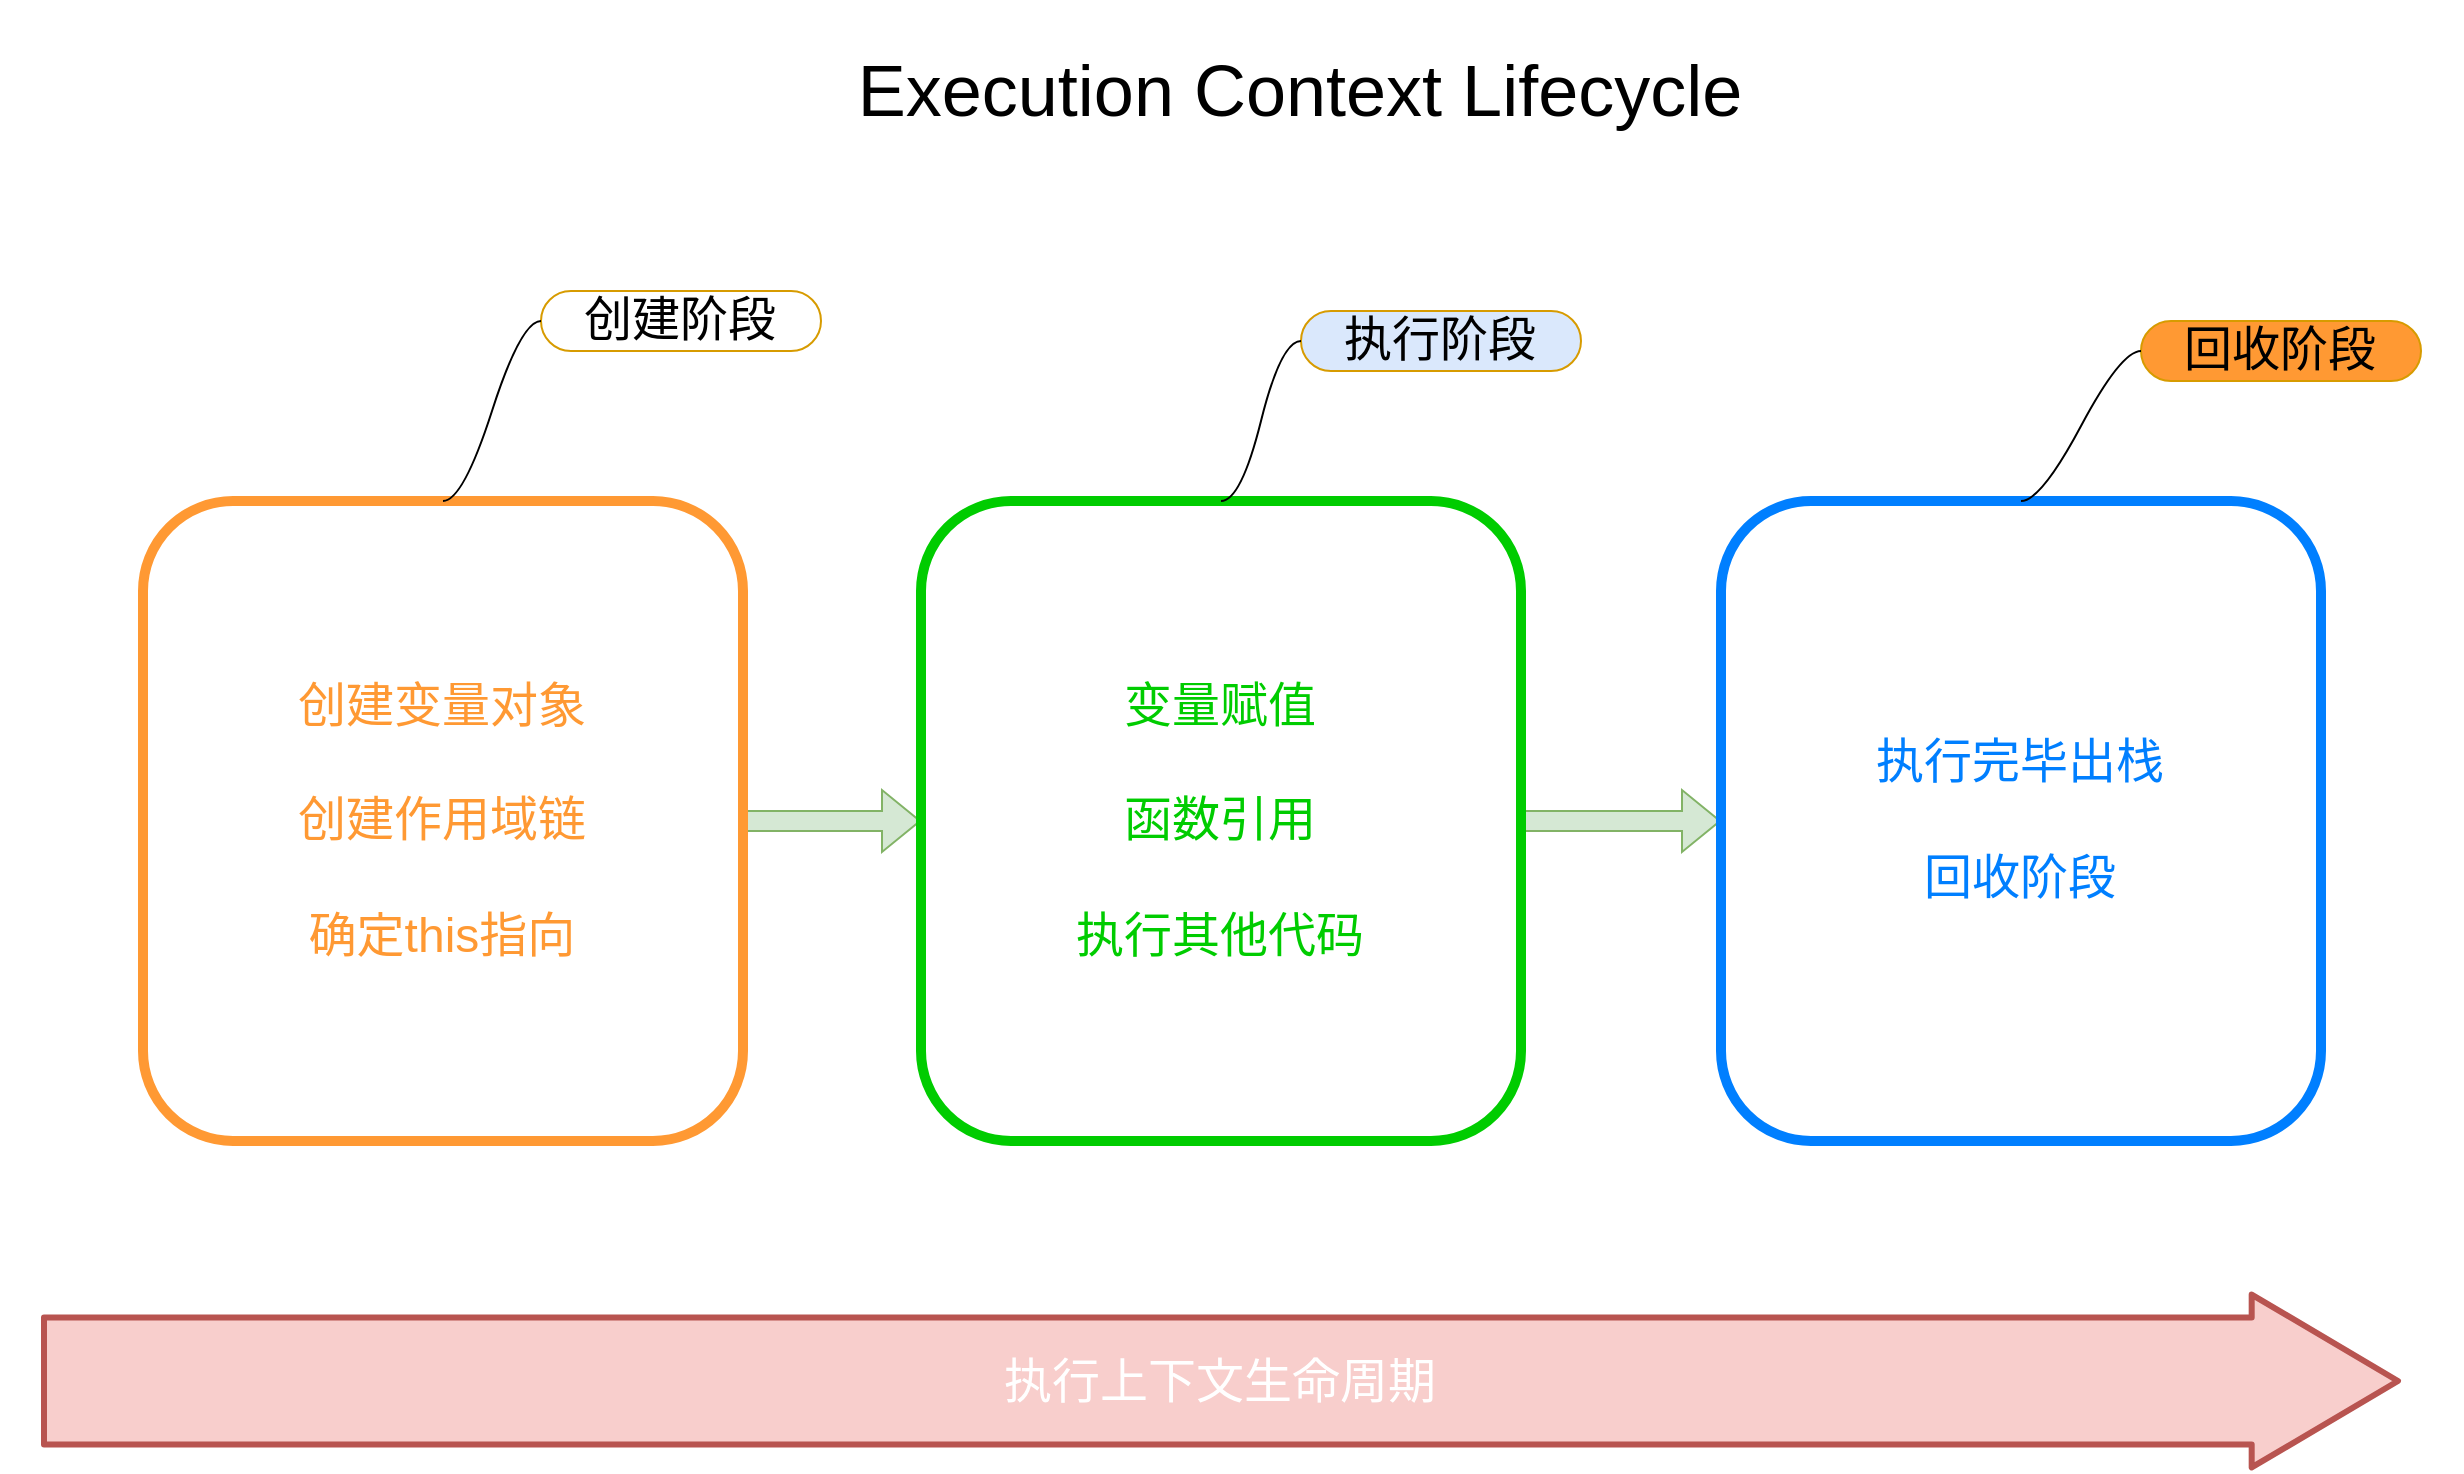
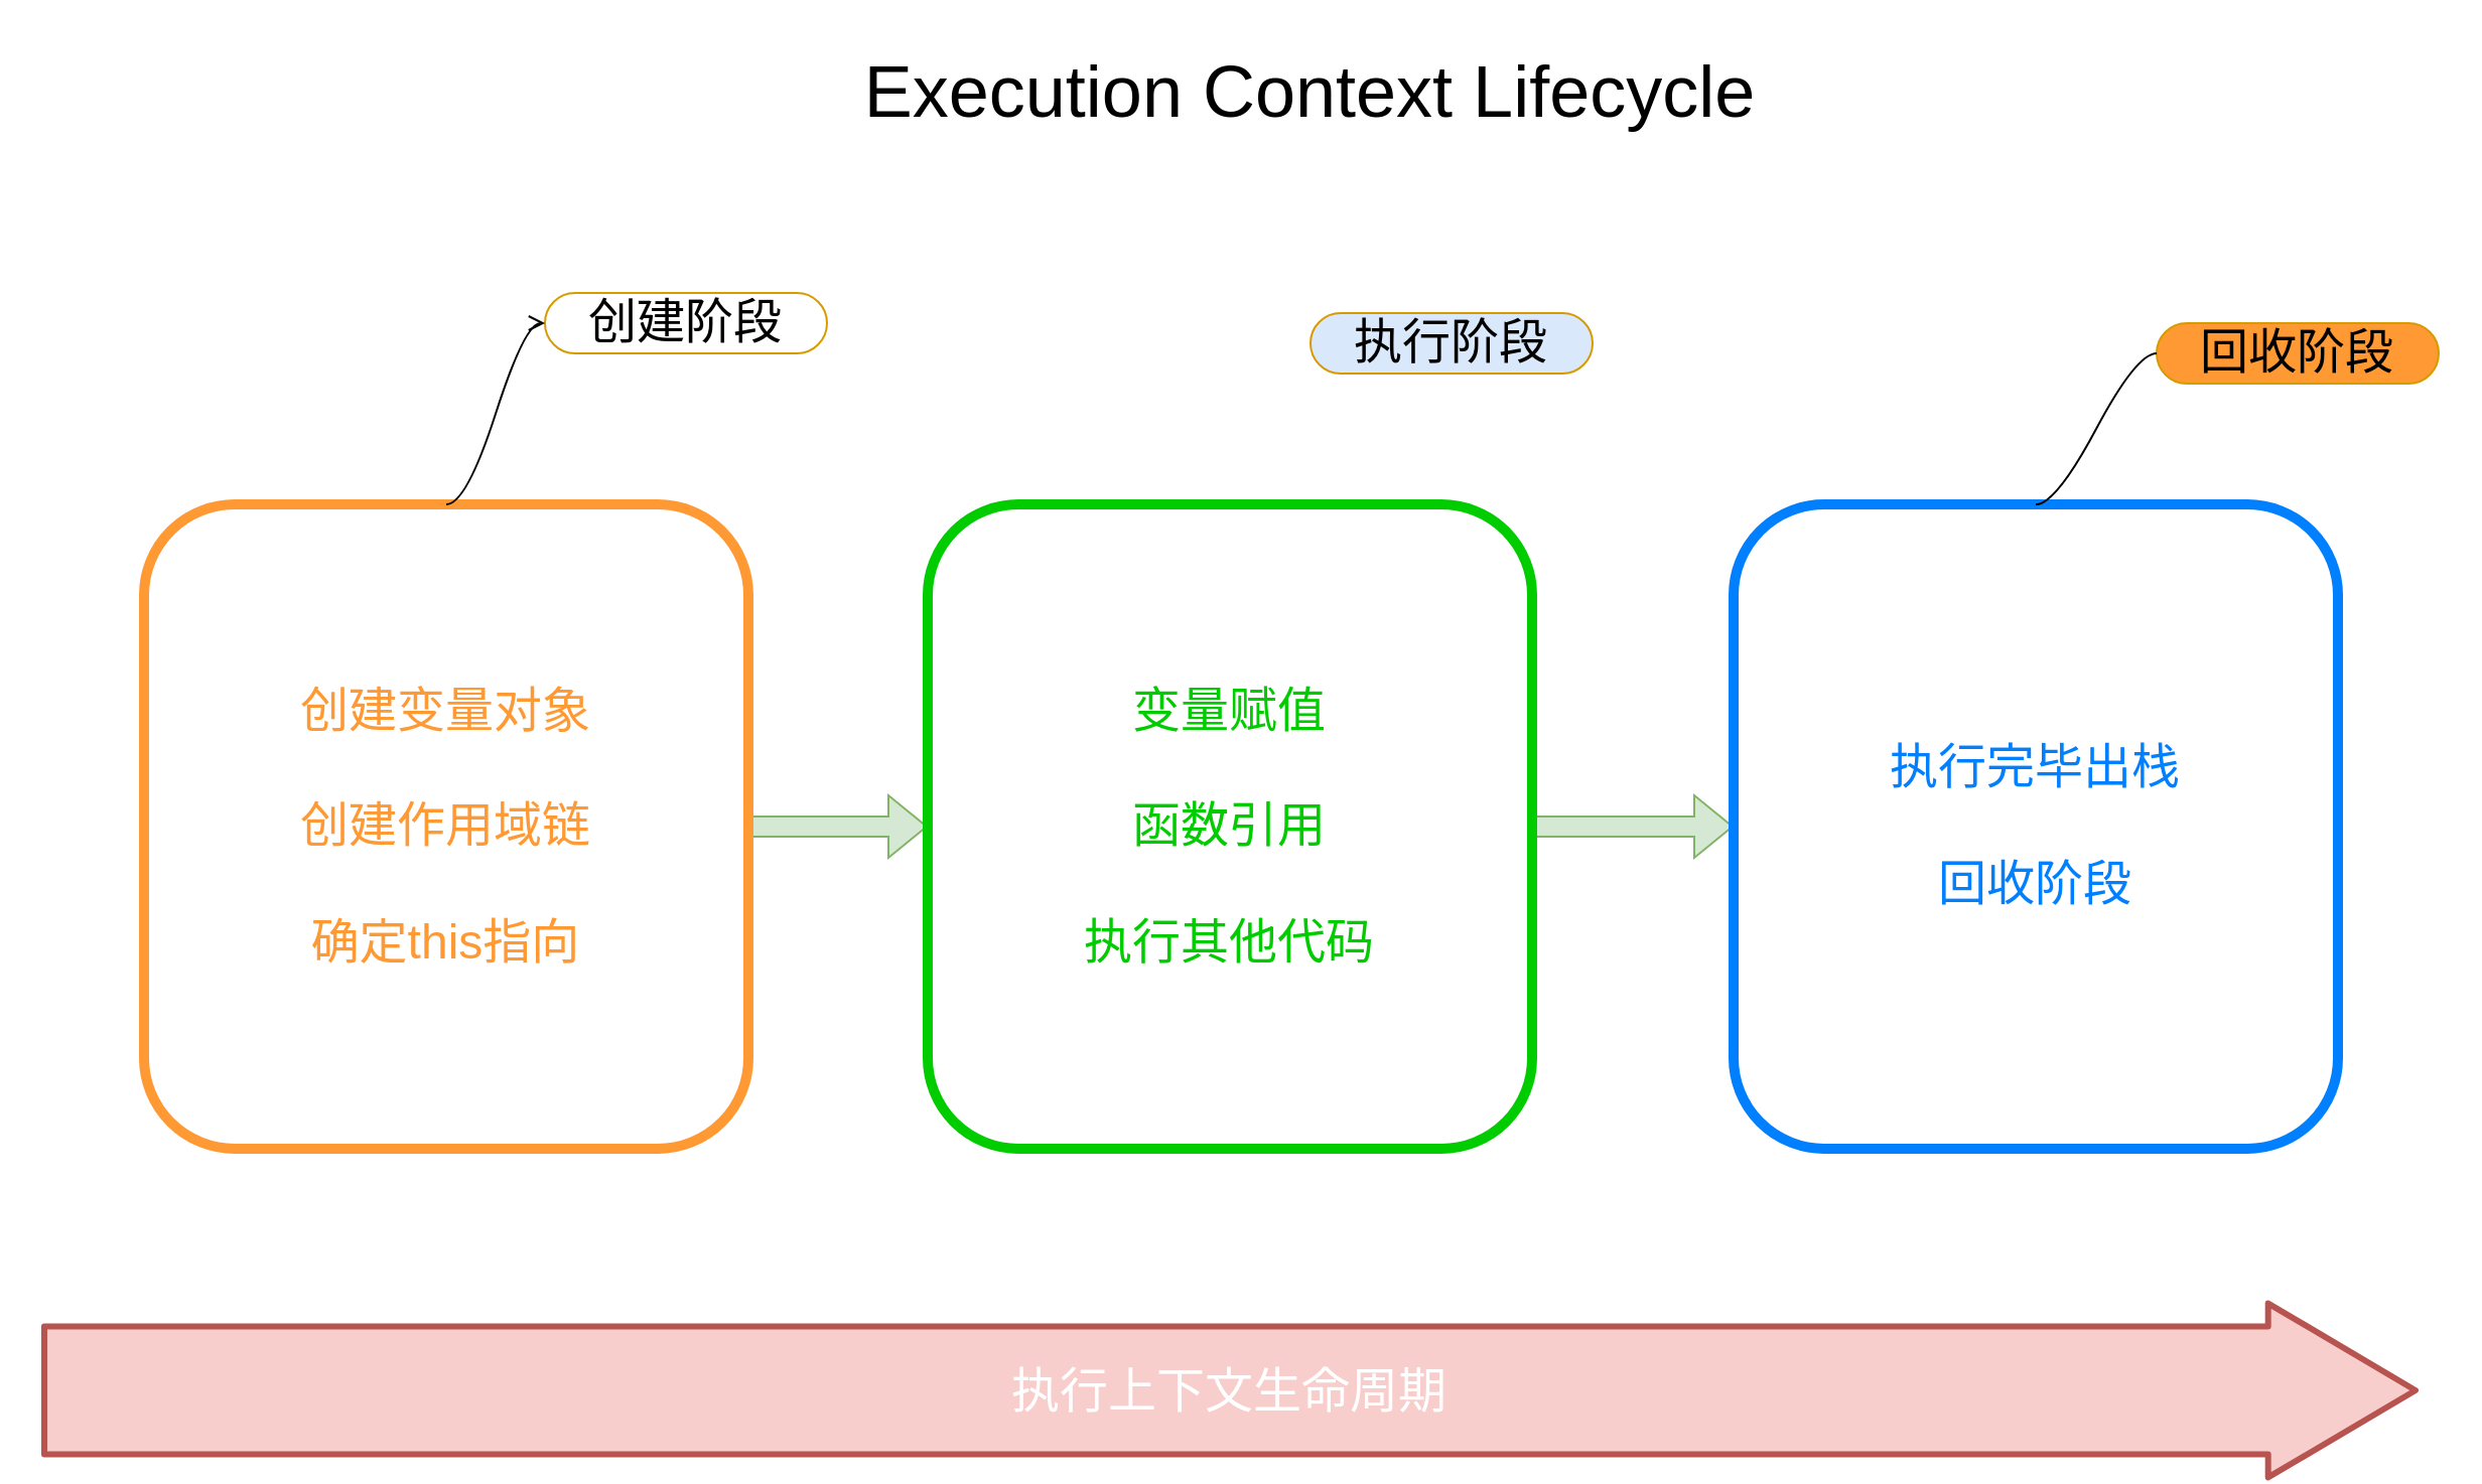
- <mxCell id="9" value="" style="edgeStyle=entityRelationEdgeStyle;startArrow=none;endArrow=none;segment=10;curved=1;exitX=0.5;exitY=0;exitDx=0;exitDy=0;" parent="1" target="8" edge="1" source="3"><mxGeometry relative="1" as="geometry"><mxPoint x="370" y="300" as="sourcePoint" /></mxGeometry></mxCell>
+ <mxCell id="9" value="" style="edgeStyle=entityRelationEdgeStyle;startArrow=none;endArrow=open;segment=10;curved=1;exitX=0.5;exitY=0;exitDx=0;exitDy=0;" parent="1" target="8" edge="1" source="3"><mxGeometry relative="1" as="geometry"><mxPoint x="370" y="300" as="sourcePoint" /></mxGeometry></mxCell>
- <mxCell id="11" value="" style="edgeStyle=entityRelationEdgeStyle;startArrow=none;endArrow=none;segment=10;curved=1;exitX=0.5;exitY=0;exitDx=0;exitDy=0;" parent="1" target="10" edge="1" source="6"><mxGeometry relative="1" as="geometry"><mxPoint x="760" y="295" as="sourcePoint" /></mxGeometry></mxCell>
